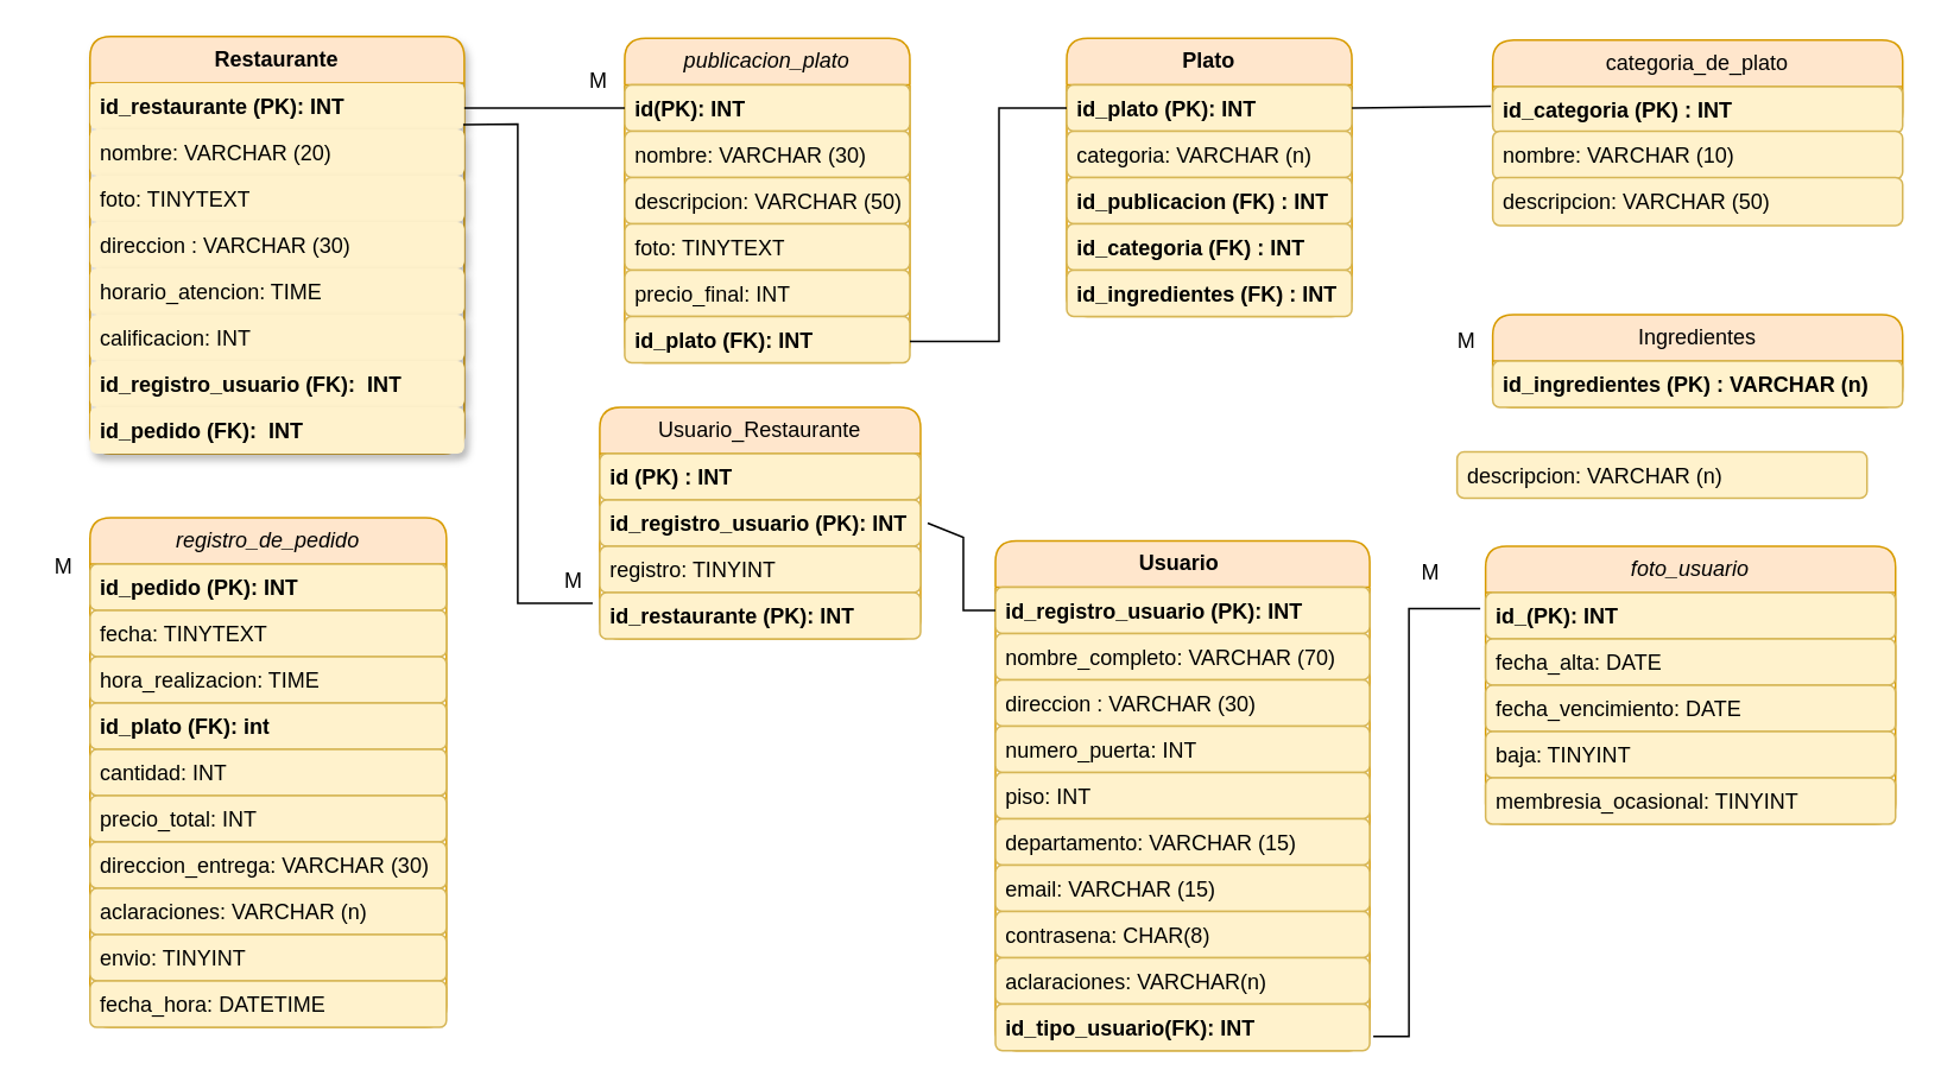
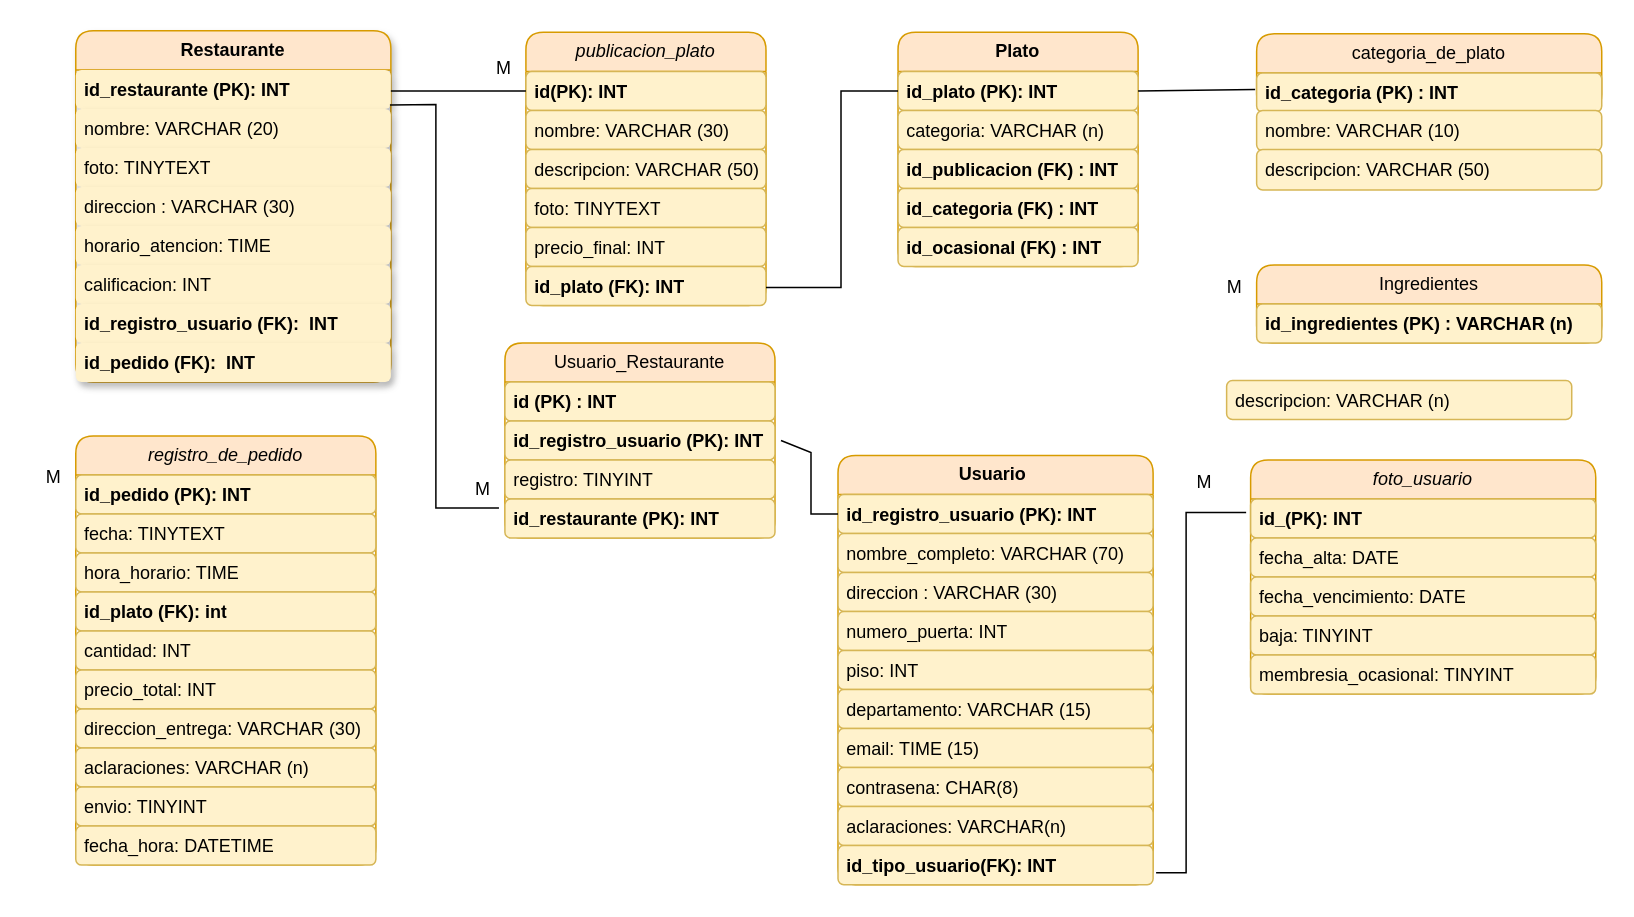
- <mxCell id="24" value="&lt;b&gt;id_ingredientes (FK) : INT&lt;/b&gt;" style="text;strokeColor=#d6b656;fillColor=#fff2cc;align=left;verticalAlign=top;spacingLeft=4;spacingRight=4;overflow=hidden;rotatable=0;points=[[0,0.5],[1,0.5]];portConstraint=eastwest;whiteSpace=wrap;html=1;rounded=1;labelBackgroundColor=none;" vertex="1" parent="19"><mxGeometry y="130" width="160" height="26" as="geometry" /></mxCell>
+ <mxCell id="24" value="&lt;b&gt;id_ocasional (FK) : INT&lt;/b&gt;" style="text;strokeColor=#d6b656;fillColor=#fff2cc;align=left;verticalAlign=top;spacingLeft=4;spacingRight=4;overflow=hidden;rotatable=0;points=[[0,0.5],[1,0.5]];portConstraint=eastwest;whiteSpace=wrap;html=1;rounded=1;labelBackgroundColor=none;" vertex="1" parent="19"><mxGeometry y="130" width="160" height="26" as="geometry" /></mxCell>
- <mxCell id="38" value="&lt;span style=&quot;color: rgb(0, 0, 0); text-wrap: nowrap;&quot;&gt;hora_realizacion: TIME&lt;/span&gt;" style="text;strokeColor=#d6b656;fillColor=#fff2cc;align=left;verticalAlign=top;spacingLeft=4;spacingRight=4;overflow=hidden;rotatable=0;points=[[0,0.5],[1,0.5]];portConstraint=eastwest;whiteSpace=wrap;html=1;rounded=1;labelBackgroundColor=none;" vertex="1" parent="35"><mxGeometry y="78" width="200" height="26" as="geometry" /></mxCell>
+ <mxCell id="38" value="&lt;span style=&quot;color: rgb(0, 0, 0); text-wrap: nowrap;&quot;&gt;hora_horario: TIME&lt;/span&gt;" style="text;strokeColor=#d6b656;fillColor=#fff2cc;align=left;verticalAlign=top;spacingLeft=4;spacingRight=4;overflow=hidden;rotatable=0;points=[[0,0.5],[1,0.5]];portConstraint=eastwest;whiteSpace=wrap;html=1;rounded=1;labelBackgroundColor=none;" vertex="1" parent="35"><mxGeometry y="78" width="200" height="26" as="geometry" /></mxCell>
- <mxCell id="53" value="&lt;font color=&quot;#000000&quot;&gt;&lt;span style=&quot;text-wrap: nowrap;&quot;&gt;email: VARCHAR (15)&lt;/span&gt;&lt;/font&gt;" style="text;strokeColor=#d6b656;fillColor=#fff2cc;align=left;verticalAlign=top;spacingLeft=4;spacingRight=4;overflow=hidden;rotatable=0;points=[[0,0.5],[1,0.5]];portConstraint=eastwest;whiteSpace=wrap;html=1;rounded=1;labelBackgroundColor=none;" vertex="1" parent="46"><mxGeometry y="182" width="210" height="26" as="geometry" /></mxCell>
+ <mxCell id="53" value="&lt;font color=&quot;#000000&quot;&gt;&lt;span style=&quot;text-wrap: nowrap;&quot;&gt;email: TIME (15)&lt;/span&gt;&lt;/font&gt;" style="text;strokeColor=#d6b656;fillColor=#fff2cc;align=left;verticalAlign=top;spacingLeft=4;spacingRight=4;overflow=hidden;rotatable=0;points=[[0,0.5],[1,0.5]];portConstraint=eastwest;whiteSpace=wrap;html=1;rounded=1;labelBackgroundColor=none;" vertex="1" parent="46"><mxGeometry y="182" width="210" height="26" as="geometry" /></mxCell>
